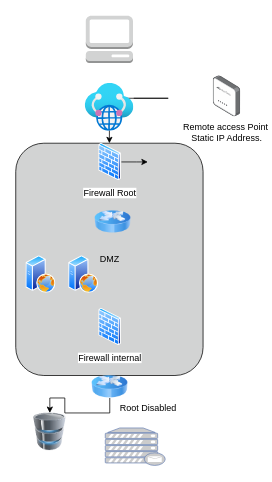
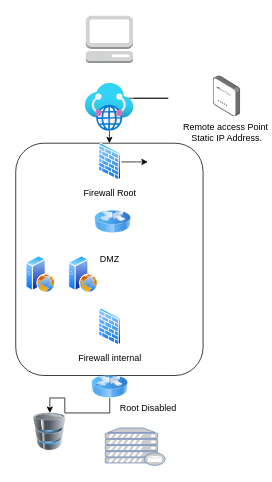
- <mxCell id="5" value="DMZ" style="rounded=1;whiteSpace=wrap;html=1;fillColor=#d2d3d3;" vertex="1" parent="1"><mxGeometry x="20.5" y="190" width="250" height="310" as="geometry" /></mxCell>
+ <mxCell id="5" value="DMZ" style="rounded=1;whiteSpace=wrap;html=1;" vertex="1" parent="1"><mxGeometry x="20.5" y="190" width="250" height="310" as="geometry" /></mxCell>
